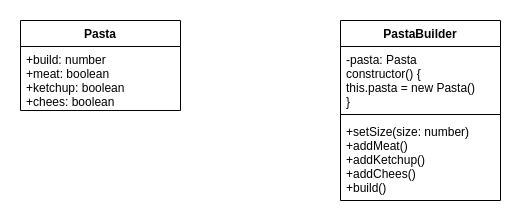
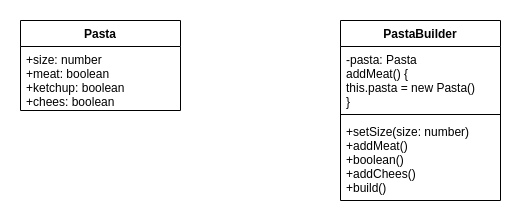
- <mxCell id="3" value="+build: number&#10;+meat: boolean&#10;+ketchup: boolean&#10;+chees: boolean" style="text;strokeColor=none;fillColor=none;align=left;verticalAlign=top;spacingLeft=4;spacingRight=4;overflow=hidden;rotatable=0;points=[[0,0.5],[1,0.5]];portConstraint=eastwest;" parent="2" vertex="1"><mxGeometry y="26" width="160" height="64" as="geometry" /></mxCell>
+ <mxCell id="3" value="+size: number&#10;+meat: boolean&#10;+ketchup: boolean&#10;+chees: boolean" style="text;strokeColor=none;fillColor=none;align=left;verticalAlign=top;spacingLeft=4;spacingRight=4;overflow=hidden;rotatable=0;points=[[0,0.5],[1,0.5]];portConstraint=eastwest;" parent="2" vertex="1"><mxGeometry y="26" width="160" height="64" as="geometry" /></mxCell>
- <mxCell id="5" value="-pasta: Pasta&#10;constructor() {&#10;this.pasta = new Pasta()&#10;}" style="text;strokeColor=none;fillColor=none;align=left;verticalAlign=top;spacingLeft=4;spacingRight=4;overflow=hidden;rotatable=0;points=[[0,0.5],[1,0.5]];portConstraint=eastwest;" parent="4" vertex="1"><mxGeometry y="26" width="160" height="64" as="geometry" /></mxCell>
+ <mxCell id="5" value="-pasta: Pasta&#10;addMeat() {&#10;this.pasta = new Pasta()&#10;}" style="text;strokeColor=none;fillColor=none;align=left;verticalAlign=top;spacingLeft=4;spacingRight=4;overflow=hidden;rotatable=0;points=[[0,0.5],[1,0.5]];portConstraint=eastwest;" parent="4" vertex="1"><mxGeometry y="26" width="160" height="64" as="geometry" /></mxCell>
- <mxCell id="7" value="+setSize(size: number)&#10;+addMeat()&#10;+addKetchup()&#10;+addChees()&#10;+build()" style="text;strokeColor=none;fillColor=none;align=left;verticalAlign=top;spacingLeft=4;spacingRight=4;overflow=hidden;rotatable=0;points=[[0,0.5],[1,0.5]];portConstraint=eastwest;" parent="4" vertex="1"><mxGeometry y="98" width="160" height="82" as="geometry" /></mxCell>
+ <mxCell id="7" value="+setSize(size: number)&#10;+addMeat()&#10;+boolean()&#10;+addChees()&#10;+build()" style="text;strokeColor=none;fillColor=none;align=left;verticalAlign=top;spacingLeft=4;spacingRight=4;overflow=hidden;rotatable=0;points=[[0,0.5],[1,0.5]];portConstraint=eastwest;" parent="4" vertex="1"><mxGeometry y="98" width="160" height="82" as="geometry" /></mxCell>
